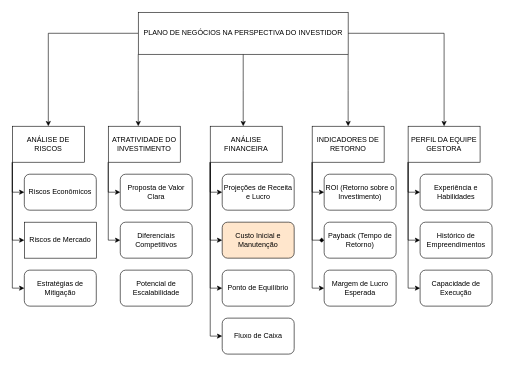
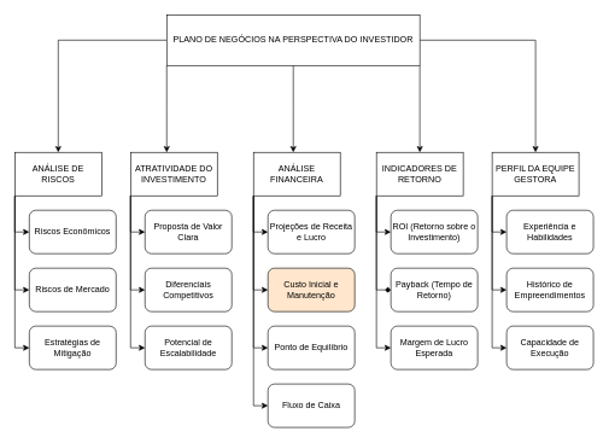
- <mxCell id="33" value="Riscos de Mercado" style="whiteSpace=wrap;html=1;rounded=0;" vertex="1" parent="1"><mxGeometry x="40" y="370" width="120" height="60" as="geometry" /></mxCell>
+ <mxCell id="33" value="Riscos de Mercado" style="rounded=1;whiteSpace=wrap;html=1;" vertex="1" parent="1"><mxGeometry x="40" y="370" width="120" height="60" as="geometry" /></mxCell>
+ <mxCell id="17" style="edgeStyle=orthogonalEdgeStyle;rounded=0;orthogonalLoop=1;jettySize=auto;html=1;exitX=0;exitY=1;exitDx=0;exitDy=0;entryX=0;entryY=0.5;entryDx=0;entryDy=0;" edge="1" parent="1" source="20" target="23"><mxGeometry relative="1" as="geometry"><Array as="points"><mxPoint x="180" y="480" /></Array></mxGeometry></mxCell>
